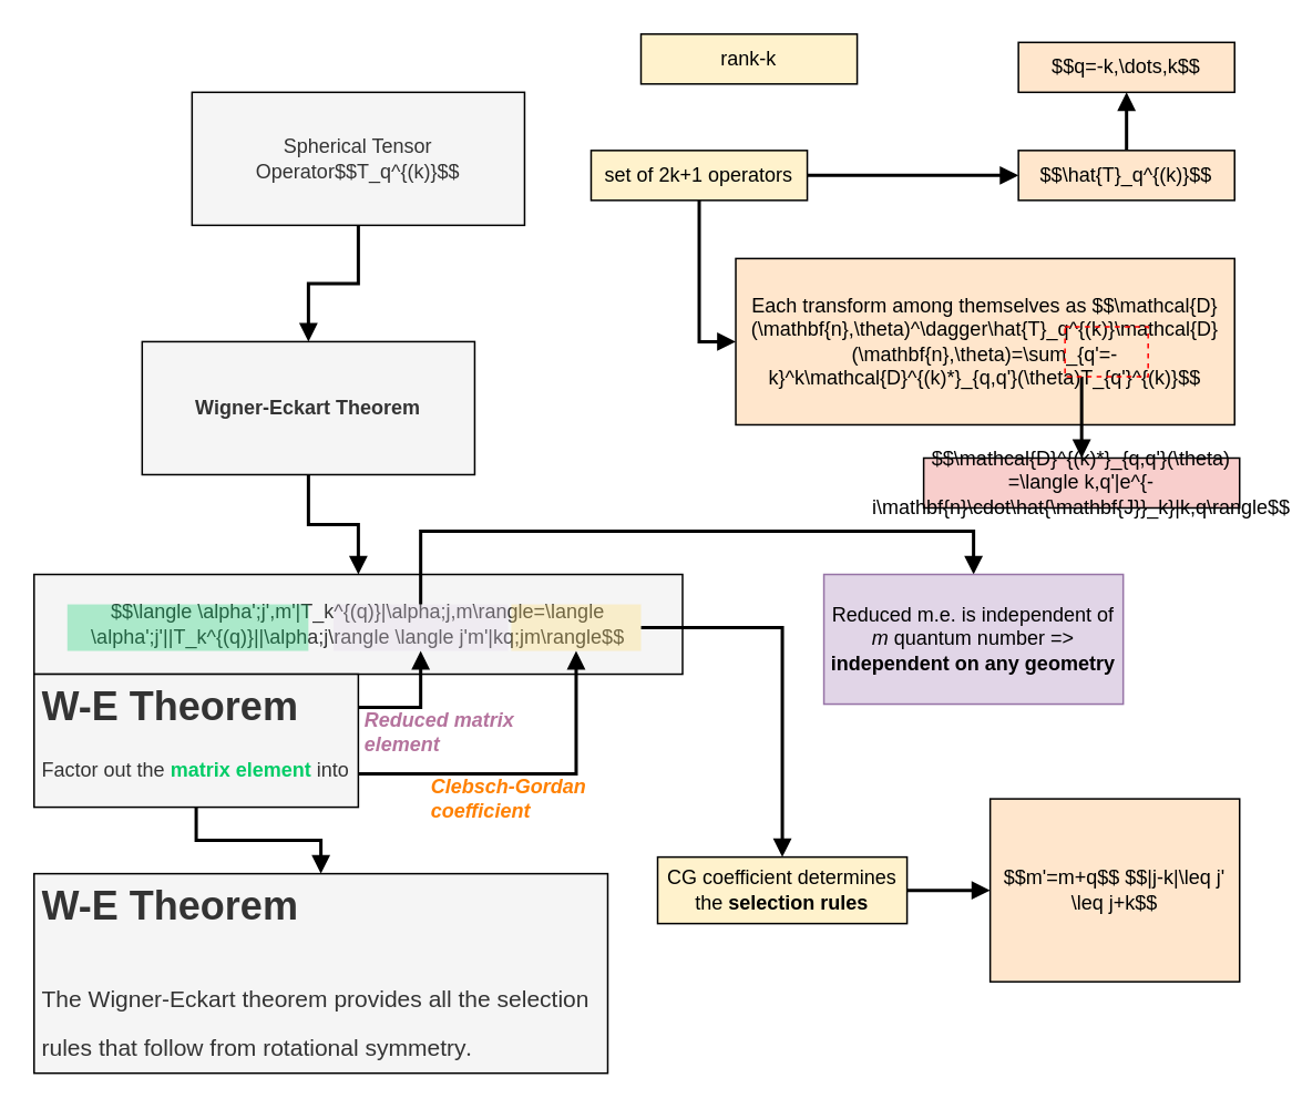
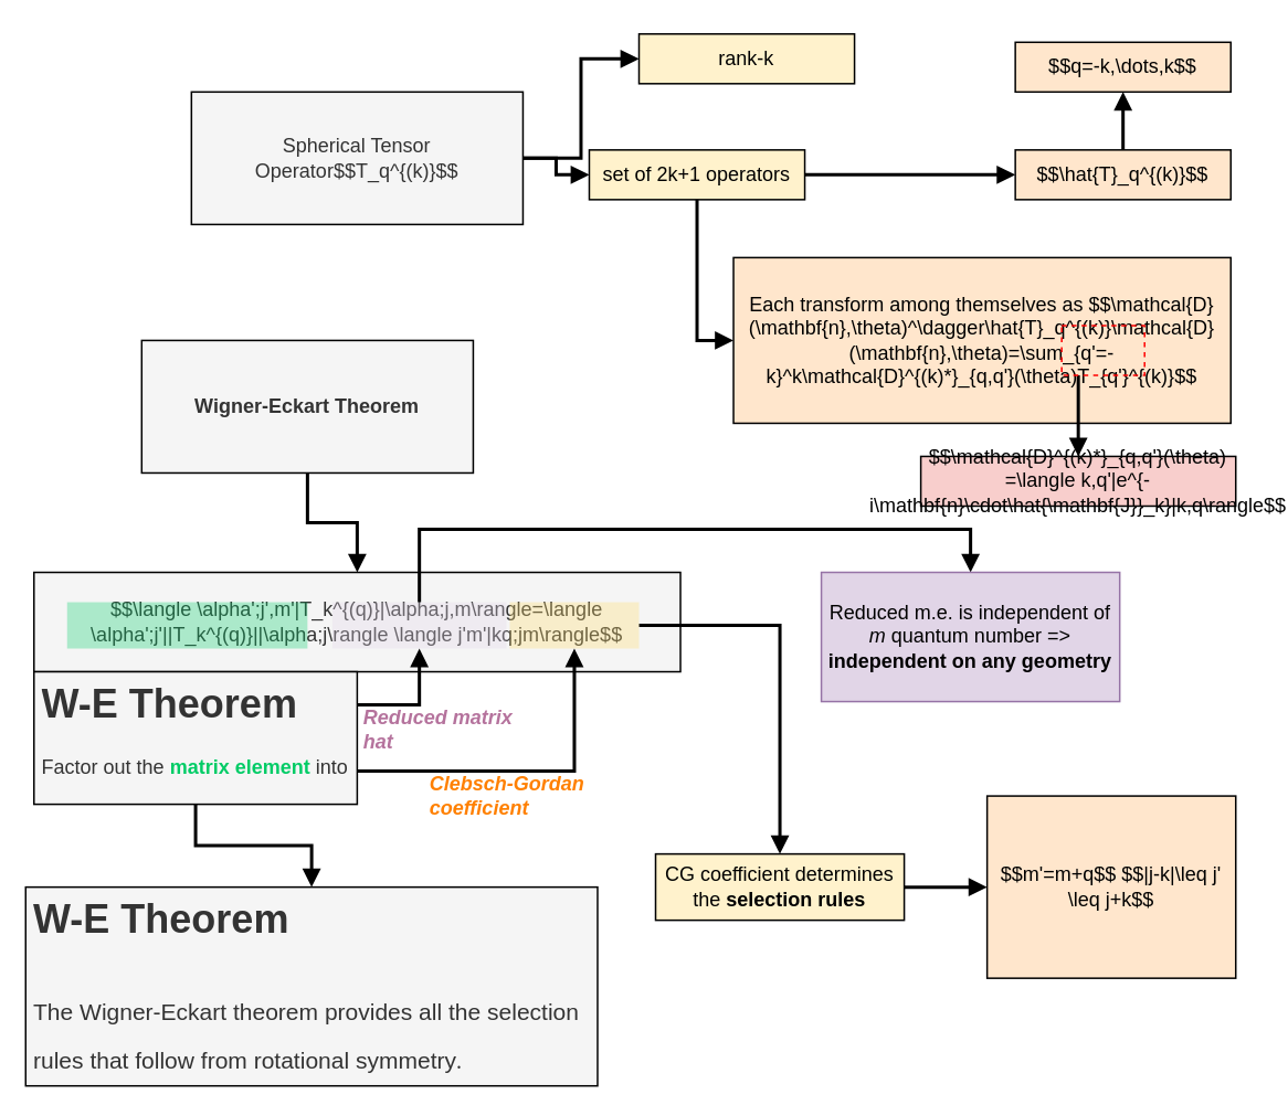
+ <mxCell id="2" style="edgeStyle=orthogonalEdgeStyle;rounded=0;orthogonalLoop=1;jettySize=auto;html=1;entryX=0;entryY=0.5;entryDx=0;entryDy=0;strokeWidth=2;endArrow=block;endFill=1;" parent="1" source="5" target="6" edge="1"><mxGeometry relative="1" as="geometry" /></mxCell>
+ <mxCell id="3" value="" style="edgeStyle=orthogonalEdgeStyle;rounded=0;orthogonalLoop=1;jettySize=auto;html=1;endArrow=block;endFill=1;strokeWidth=2;" parent="1" source="5" target="9" edge="1"><mxGeometry relative="1" as="geometry" /></mxCell>
- <mxCell id="4" value="" style="edgeStyle=orthogonalEdgeStyle;rounded=0;orthogonalLoop=1;jettySize=auto;html=1;endArrow=block;endFill=1;strokeWidth=2;" parent="1" source="5" target="18" edge="1"><mxGeometry relative="1" as="geometry" /></mxCell>
- <mxCell id="29" value="&lt;font&gt;Reduced matrix element&lt;/font&gt;" style="text;html=1;strokeColor=none;fillColor=none;align=left;verticalAlign=middle;whiteSpace=wrap;rounded=0;fontStyle=3;fontColor=#B5739D;" parent="1" vertex="1"><mxGeometry x="217" y="430" width="98" height="20" as="geometry" /></mxCell>
+ <mxCell id="29" value="&lt;font&gt;Reduced matrix hat&lt;/font&gt;" style="text;html=1;strokeColor=none;fillColor=none;align=left;verticalAlign=middle;whiteSpace=wrap;rounded=0;fontStyle=3;fontColor=#B5739D;" parent="1" vertex="1"><mxGeometry x="217" y="430" width="98" height="20" as="geometry" /></mxCell>
- <mxCell id="35" value="&lt;h1&gt;W-E Theorem&lt;/h1&gt;&lt;h1&gt;&lt;p&gt;&lt;span style=&quot;font-weight: normal&quot;&gt;&lt;font style=&quot;font-size: 14px&quot;&gt;The Wigner-Eckart theorem provides all the selection rules that follow from rotational symmetry&lt;/font&gt;&lt;font style=&quot;font-size: 13.333px&quot; face=&quot;cmr10&quot;&gt;.&lt;/font&gt;&lt;/span&gt;&lt;/p&gt;&#09;&#09;&lt;/h1&gt;" style="text;html=1;fillColor=#f5f5f5;spacing=5;spacingTop=-20;whiteSpace=wrap;overflow=hidden;rounded=0;fontColor=#333333;strokeColor=#000000;" parent="1" vertex="1"><mxGeometry x="20" y="525" width="345" height="120" as="geometry" /></mxCell>
+ <mxCell id="35" value="&lt;h1&gt;W-E Theorem&lt;/h1&gt;&lt;h1&gt;&lt;p&gt;&lt;span style=&quot;font-weight: normal&quot;&gt;&lt;font style=&quot;font-size: 14px&quot;&gt;The Wigner-Eckart theorem provides all the selection rules that follow from rotational symmetry&lt;/font&gt;&lt;font style=&quot;font-size: 13.333px&quot; face=&quot;cmr10&quot;&gt;.&lt;/font&gt;&lt;/span&gt;&lt;/p&gt;&#09;&#09;&lt;/h1&gt;" style="text;html=1;fillColor=#f5f5f5;spacing=5;spacingTop=-20;whiteSpace=wrap;overflow=hidden;rounded=0;fontColor=#333333;strokeColor=#000000;" parent="1" vertex="1"><mxGeometry x="15" y="535" width="345" height="120" as="geometry" /></mxCell>
